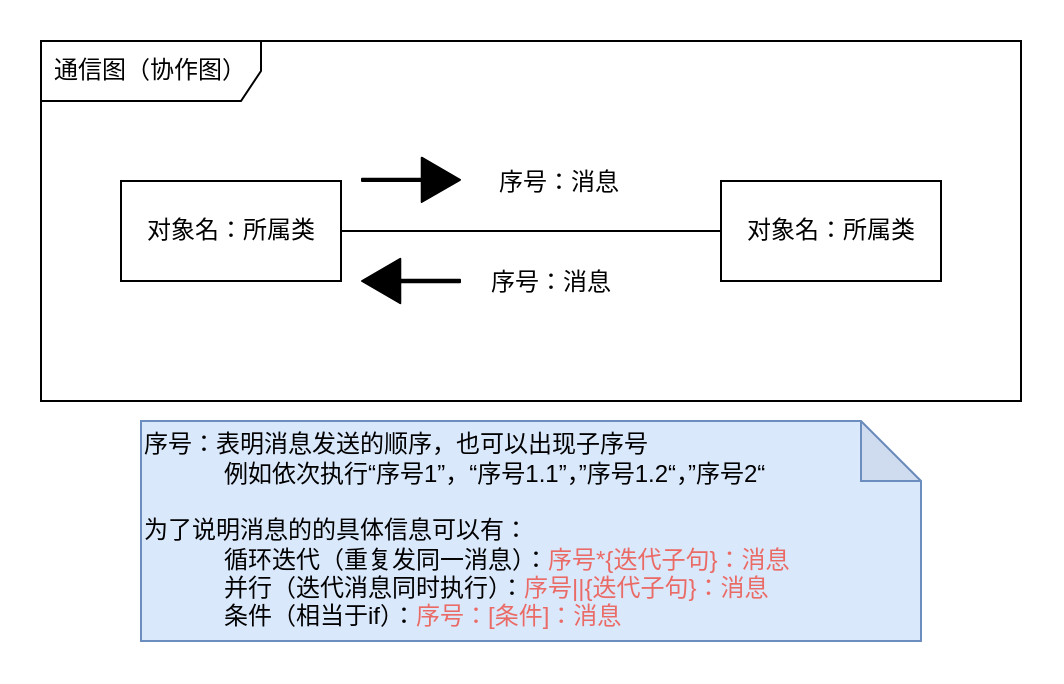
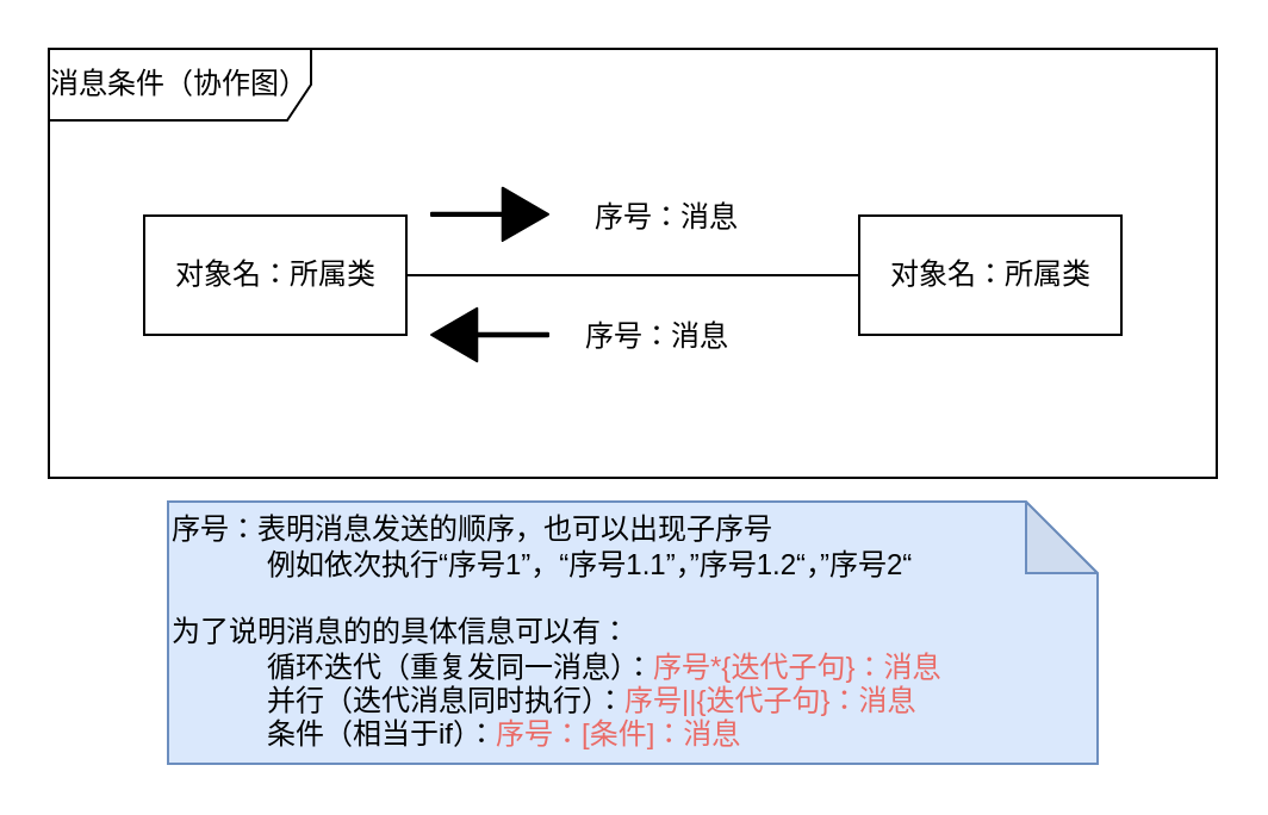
- <mxCell id="10" value="&lt;span style=&quot;white-space: nowrap&quot;&gt;通信图（协作图）&lt;/span&gt;" style="shape=umlFrame;whiteSpace=wrap;html=1;width=110;height=30;" vertex="1" parent="1"><mxGeometry x="20" y="20" width="490" height="180" as="geometry" /></mxCell>
+ <mxCell id="10" value="&lt;span style=&quot;white-space: nowrap&quot;&gt;消息条件（协作图）&lt;/span&gt;" style="shape=umlFrame;whiteSpace=wrap;html=1;width=110;height=30;" vertex="1" parent="1"><mxGeometry x="20" y="20" width="490" height="180" as="geometry" /></mxCell>
